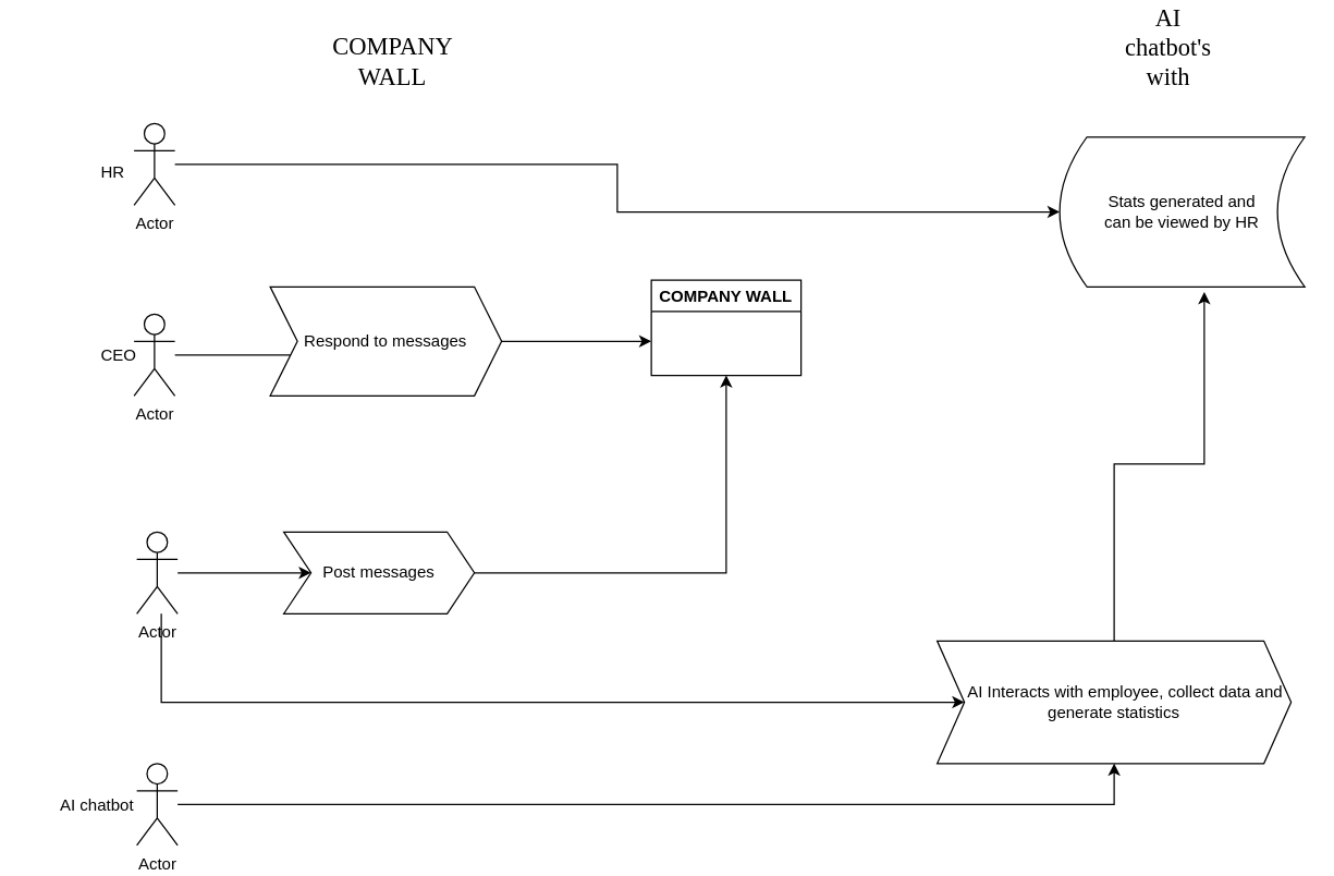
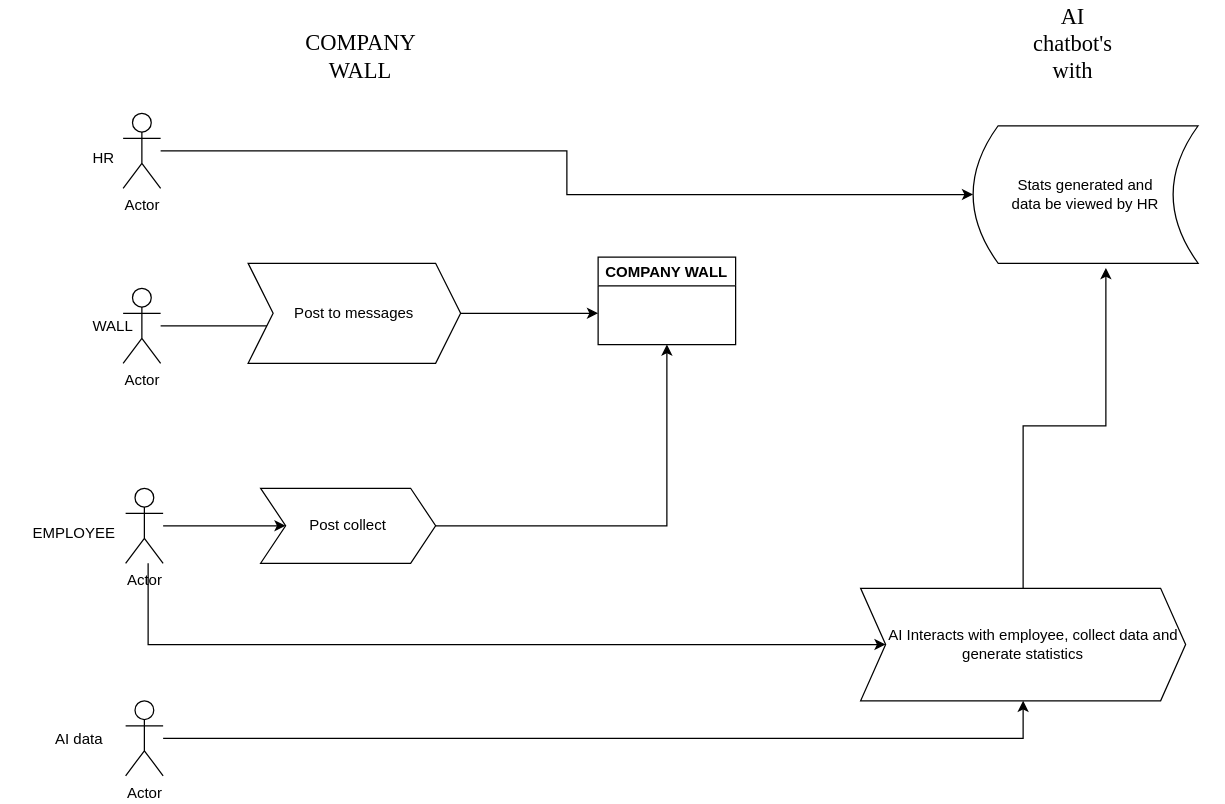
- <mxCell id="18" value="Stats generated and &lt;br&gt;can be viewed by HR" style="shape=dataStorage;whiteSpace=wrap;html=1;fixedSize=1;" vertex="1" parent="1"><mxGeometry x="778" y="100" width="180" height="110" as="geometry" /></mxCell>
+ <mxCell id="18" value="Stats generated and &lt;br&gt;data be viewed by HR" style="shape=dataStorage;whiteSpace=wrap;html=1;fixedSize=1;" vertex="1" parent="1"><mxGeometry x="778" y="100" width="180" height="110" as="geometry" /></mxCell>
- <mxCell id="13" value="Respond to messages" style="shape=step;perimeter=stepPerimeter;whiteSpace=wrap;html=1;fixedSize=1;" vertex="1" parent="1"><mxGeometry x="198" y="210" width="170" height="80" as="geometry" /></mxCell>
+ <mxCell id="13" value="Post to messages" style="shape=step;perimeter=stepPerimeter;whiteSpace=wrap;html=1;fixedSize=1;" vertex="1" parent="1"><mxGeometry x="198" y="210" width="170" height="80" as="geometry" /></mxCell>
- <mxCell id="21" value="CEO" style="text;strokeColor=none;fillColor=none;align=left;verticalAlign=middle;spacingLeft=4;spacingRight=4;overflow=hidden;points=[[0,0.5],[1,0.5]];portConstraint=eastwest;rotatable=0;" vertex="1" parent="1"><mxGeometry x="68" y="245" width="80" height="30" as="geometry" /></mxCell>
+ <mxCell id="21" value="WALL" style="text;strokeColor=none;fillColor=none;align=left;verticalAlign=middle;spacingLeft=4;spacingRight=4;overflow=hidden;points=[[0,0.5],[1,0.5]];portConstraint=eastwest;rotatable=0;" vertex="1" parent="1"><mxGeometry x="68" y="245" width="80" height="30" as="geometry" /></mxCell>
- <mxCell id="11" value="Post messages" style="shape=step;perimeter=stepPerimeter;whiteSpace=wrap;html=1;fixedSize=1;" vertex="1" parent="1"><mxGeometry x="208" y="390" width="140" height="60" as="geometry" /></mxCell>
+ <mxCell id="11" value="Post collect" style="shape=step;perimeter=stepPerimeter;whiteSpace=wrap;html=1;fixedSize=1;" vertex="1" parent="1"><mxGeometry x="208" y="390" width="140" height="60" as="geometry" /></mxCell>
+ <mxCell id="20" value="EMPLOYEE" style="text;strokeColor=none;fillColor=none;align=left;verticalAlign=middle;spacingLeft=4;spacingRight=4;overflow=hidden;points=[[0,0.5],[1,0.5]];portConstraint=eastwest;rotatable=0;" vertex="1" parent="1"><mxGeometry x="20" y="410" width="80" height="30" as="geometry" /></mxCell>
- <mxCell id="22" value="AI chatbot" style="text;strokeColor=none;fillColor=none;align=left;verticalAlign=middle;spacingLeft=4;spacingRight=4;overflow=hidden;points=[[0,0.5],[1,0.5]];portConstraint=eastwest;rotatable=0;" vertex="1" parent="1"><mxGeometry x="38" y="575" width="80" height="30" as="geometry" /></mxCell>
+ <mxCell id="22" value="AI data" style="text;strokeColor=none;fillColor=none;align=left;verticalAlign=middle;spacingLeft=4;spacingRight=4;overflow=hidden;points=[[0,0.5],[1,0.5]];portConstraint=eastwest;rotatable=0;" vertex="1" parent="1"><mxGeometry x="38" y="575" width="80" height="30" as="geometry" /></mxCell>
